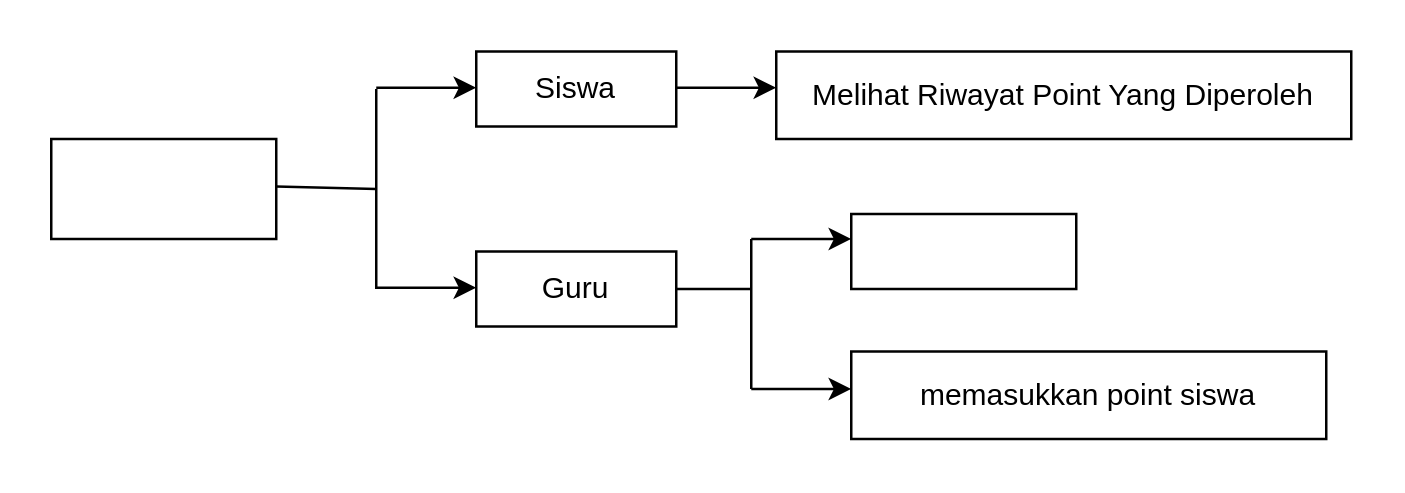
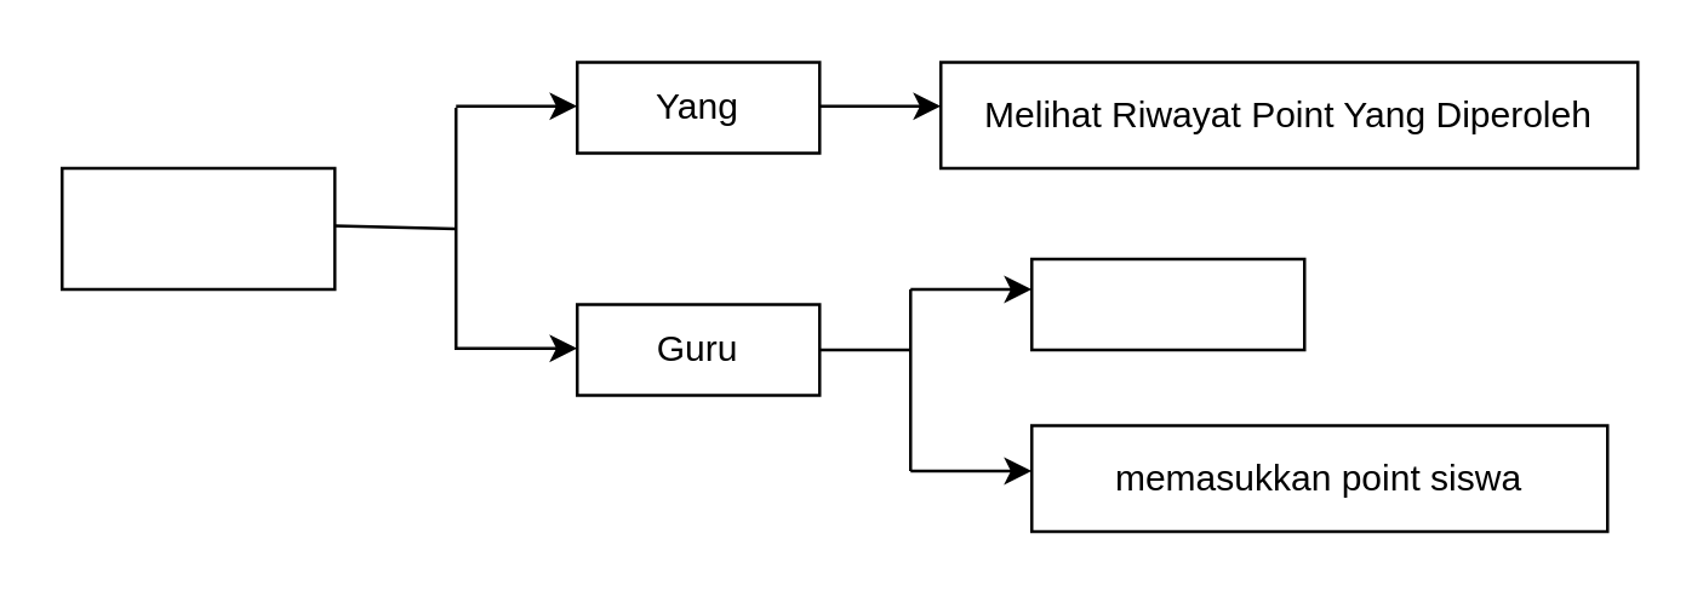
- <mxCell id="6" value="Siswa" style="text;strokeColor=none;align=center;fillColor=none;html=1;verticalAlign=middle;whiteSpace=wrap;rounded=0;" vertex="1" parent="1"><mxGeometry x="200" y="20" width="60" height="30" as="geometry" /></mxCell>
+ <mxCell id="6" value="Yang" style="text;strokeColor=none;align=center;fillColor=none;html=1;verticalAlign=middle;whiteSpace=wrap;rounded=0;" vertex="1" parent="1"><mxGeometry x="200" y="20" width="60" height="30" as="geometry" /></mxCell>
